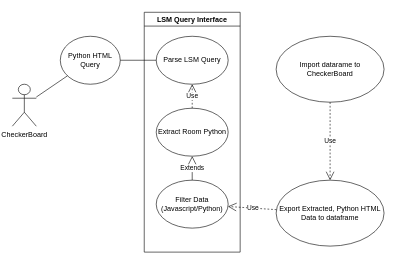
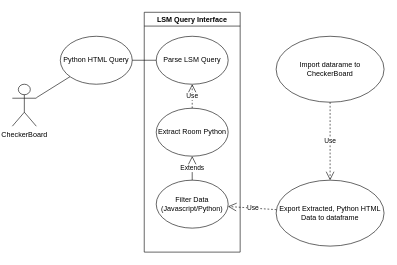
- <mxCell id="9" value="Python HTML Query" style="ellipse;whiteSpace=wrap;html=1;" parent="1" vertex="1"><mxGeometry x="100" y="60" width="100" height="80" as="geometry" /></mxCell>
+ <mxCell id="9" value="Python HTML Query" style="ellipse;whiteSpace=wrap;html=1;" parent="1" vertex="1"><mxGeometry x="100" y="60" width="120" height="80" as="geometry" /></mxCell>
